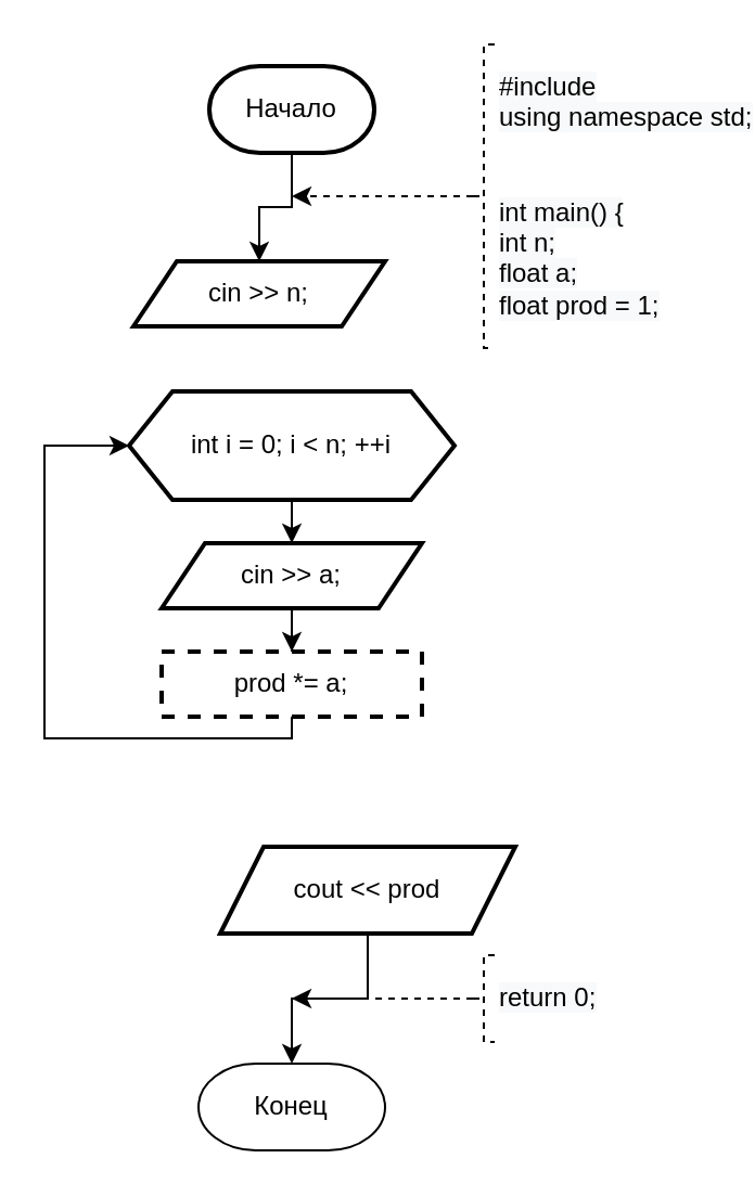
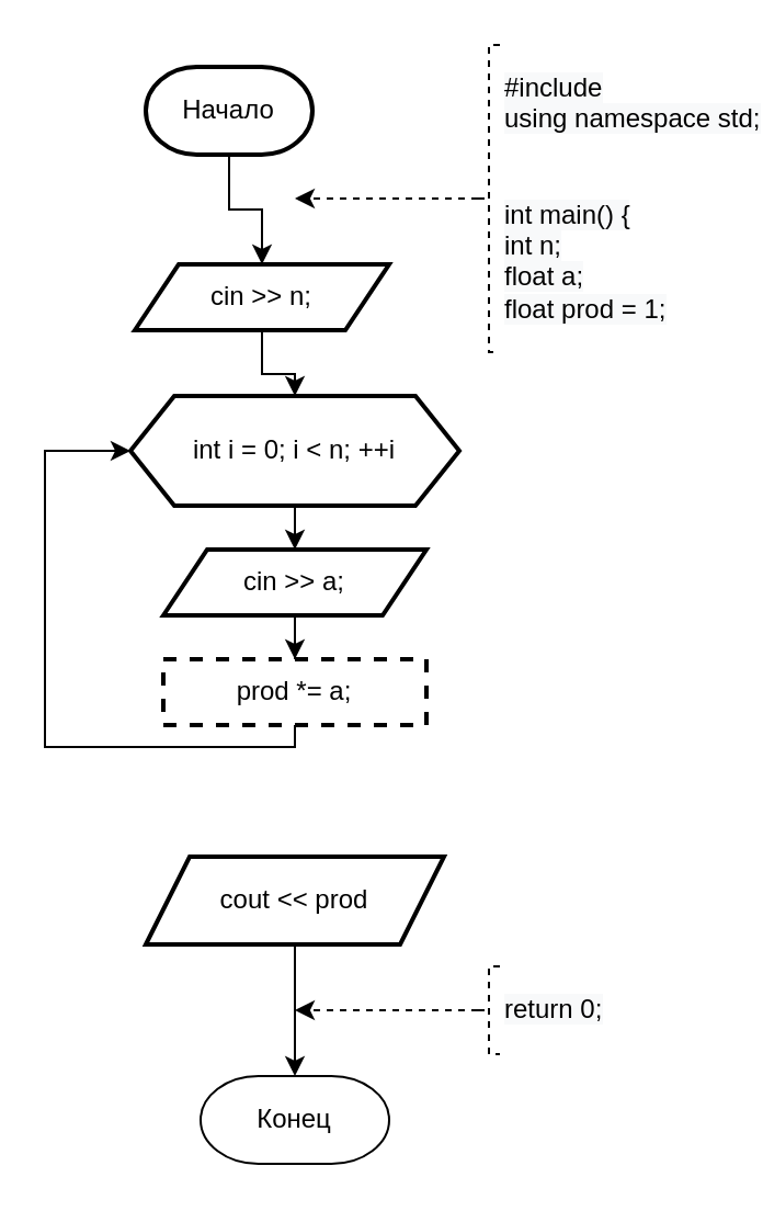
- <mxCell id="3" value="Начало" style="strokeWidth=2;html=1;shape=mxgraph.flowchart.terminator;whiteSpace=wrap;" parent="1" vertex="1"><mxGeometry x="96" y="30" width="76" height="40" as="geometry" /></mxCell>
+ <mxCell id="3" value="Начало" style="strokeWidth=2;html=1;shape=mxgraph.flowchart.terminator;whiteSpace=wrap;" parent="1" vertex="1"><mxGeometry x="66" y="30" width="76" height="40" as="geometry" /></mxCell>
+ <mxCell id="4" value="" style="edgeStyle=orthogonalEdgeStyle;rounded=0;orthogonalLoop=1;jettySize=auto;html=1;" parent="1" source="5" target="8" edge="1"><mxGeometry relative="1" as="geometry" /></mxCell>
- <mxCell id="13" value="cout &amp;lt;&amp;lt; prod" style="shape=parallelogram;perimeter=parallelogramPerimeter;whiteSpace=wrap;html=1;fixedSize=1;strokeWidth=2;" parent="1" vertex="1"><mxGeometry x="101" y="390" width="136" height="40" as="geometry" /></mxCell>
+ <mxCell id="13" value="cout &amp;lt;&amp;lt; prod" style="shape=parallelogram;perimeter=parallelogramPerimeter;whiteSpace=wrap;html=1;fixedSize=1;strokeWidth=2;" parent="1" vertex="1"><mxGeometry x="66" y="390" width="136" height="40" as="geometry" /></mxCell>
